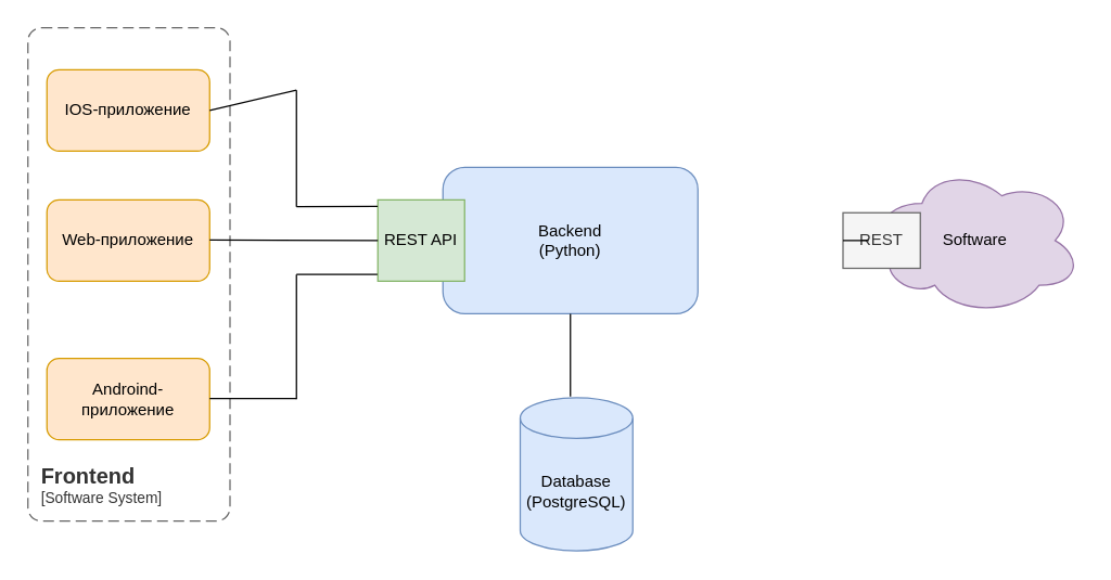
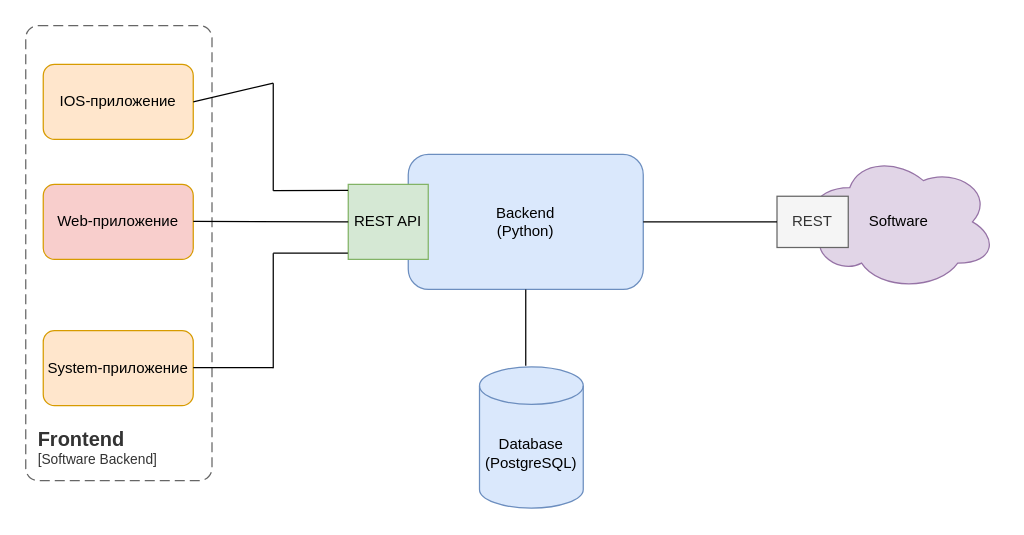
- <mxCell id="3" value="Web-приложение" style="rounded=1;whiteSpace=wrap;html=1;fillColor=#ffe6cc;strokeColor=#d79b00;" vertex="1" parent="1"><mxGeometry x="34" y="147" width="120" height="60" as="geometry" /></mxCell>
+ <mxCell id="3" value="Web-приложение" style="rounded=1;whiteSpace=wrap;html=1;fillColor=#f8cecc;strokeColor=#d79b00;" vertex="1" parent="1"><mxGeometry x="34" y="147" width="120" height="60" as="geometry" /></mxCell>
- <mxCell id="19" value="" style="endArrow=none;html=1;exitX=0;exitY=0.5;exitDx=0;exitDy=0;" edge="1" parent="1" source="18" target="17"><mxGeometry width="50" height="50" relative="1" as="geometry"><mxPoint x="423" y="244" as="sourcePoint" /><mxPoint x="473" y="194" as="targetPoint" /></mxGeometry></mxCell>
+ <mxCell id="19" value="" style="endArrow=none;html=1;entryX=1;entryY=0.5;entryDx=0;entryDy=0;exitX=0;exitY=0.5;exitDx=0;exitDy=0;" edge="1" parent="1" source="18" target="6"><mxGeometry width="50" height="50" relative="1" as="geometry"><mxPoint x="423" y="244" as="sourcePoint" /><mxPoint x="473" y="194" as="targetPoint" /></mxGeometry></mxCell>
- <mxCell id="4" value="Androind-приложение" style="rounded=1;whiteSpace=wrap;html=1;fillColor=#ffe6cc;strokeColor=#d79b00;" vertex="1" parent="1"><mxGeometry x="34" y="264" width="120" height="60" as="geometry" /></mxCell>
+ <mxCell id="4" value="System-приложение" style="rounded=1;whiteSpace=wrap;html=1;fillColor=#ffe6cc;strokeColor=#d79b00;" vertex="1" parent="1"><mxGeometry x="34" y="264" width="120" height="60" as="geometry" /></mxCell>
- <mxCell id="5" value="&lt;font style=&quot;font-size: 16px&quot;&gt;&lt;b&gt;&lt;div style=&quot;text-align: left&quot;&gt;Frontend&lt;/div&gt;&lt;/b&gt;&lt;/font&gt;&lt;div style=&quot;text-align: left&quot;&gt;[Software System]&lt;/div&gt;" style="rounded=1;fontSize=11;whiteSpace=wrap;html=1;dashed=1;arcSize=20;fillColor=none;strokeColor=#666666;fontColor=#333333;labelBackgroundColor=none;align=left;verticalAlign=bottom;labelBorderColor=none;spacingTop=0;spacing=10;dashPattern=8 4;metaEdit=1;rotatable=0;perimeter=rectanglePerimeter;noLabel=0;labelPadding=0;allowArrows=0;connectable=0;expand=0;recursiveResize=0;editable=1;pointerEvents=0;absoluteArcSize=1;points=[[0.25,0,0],[0.5,0,0],[0.75,0,0],[1,0.25,0],[1,0.5,0],[1,0.75,0],[0.75,1,0],[0.5,1,0],[0.25,1,0],[0,0.75,0],[0,0.5,0],[0,0.25,0]];" vertex="1" parent="1"><mxGeometry x="20" y="20" width="149" height="364" as="geometry" /></mxCell>
+ <mxCell id="5" value="&lt;font style=&quot;font-size: 16px&quot;&gt;&lt;b&gt;&lt;div style=&quot;text-align: left&quot;&gt;Frontend&lt;/div&gt;&lt;/b&gt;&lt;/font&gt;&lt;div style=&quot;text-align: left&quot;&gt;[Software Backend]&lt;/div&gt;" style="rounded=1;fontSize=11;whiteSpace=wrap;html=1;dashed=1;arcSize=20;fillColor=none;strokeColor=#666666;fontColor=#333333;labelBackgroundColor=none;align=left;verticalAlign=bottom;labelBorderColor=none;spacingTop=0;spacing=10;dashPattern=8 4;metaEdit=1;rotatable=0;perimeter=rectanglePerimeter;noLabel=0;labelPadding=0;allowArrows=0;connectable=0;expand=0;recursiveResize=0;editable=1;pointerEvents=0;absoluteArcSize=1;points=[[0.25,0,0],[0.5,0,0],[0.75,0,0],[1,0.25,0],[1,0.5,0],[1,0.75,0],[0.75,1,0],[0.5,1,0],[0.25,1,0],[0,0.75,0],[0,0.5,0],[0,0.25,0]];" vertex="1" parent="1"><mxGeometry x="20" y="20" width="149" height="364" as="geometry" /></mxCell>
